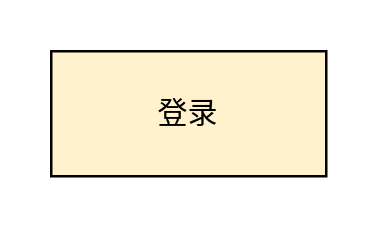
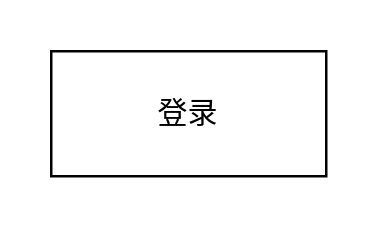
- <mxCell id="2" value="登录" style="rounded=0;whiteSpace=wrap;html=1;fillColor=#fff2cc;" vertex="1" parent="1"><mxGeometry x="20" y="20" width="110" height="50" as="geometry" /></mxCell>
+ <mxCell id="2" value="登录" style="rounded=0;whiteSpace=wrap;html=1;" vertex="1" parent="1"><mxGeometry x="20" y="20" width="110" height="50" as="geometry" /></mxCell>
